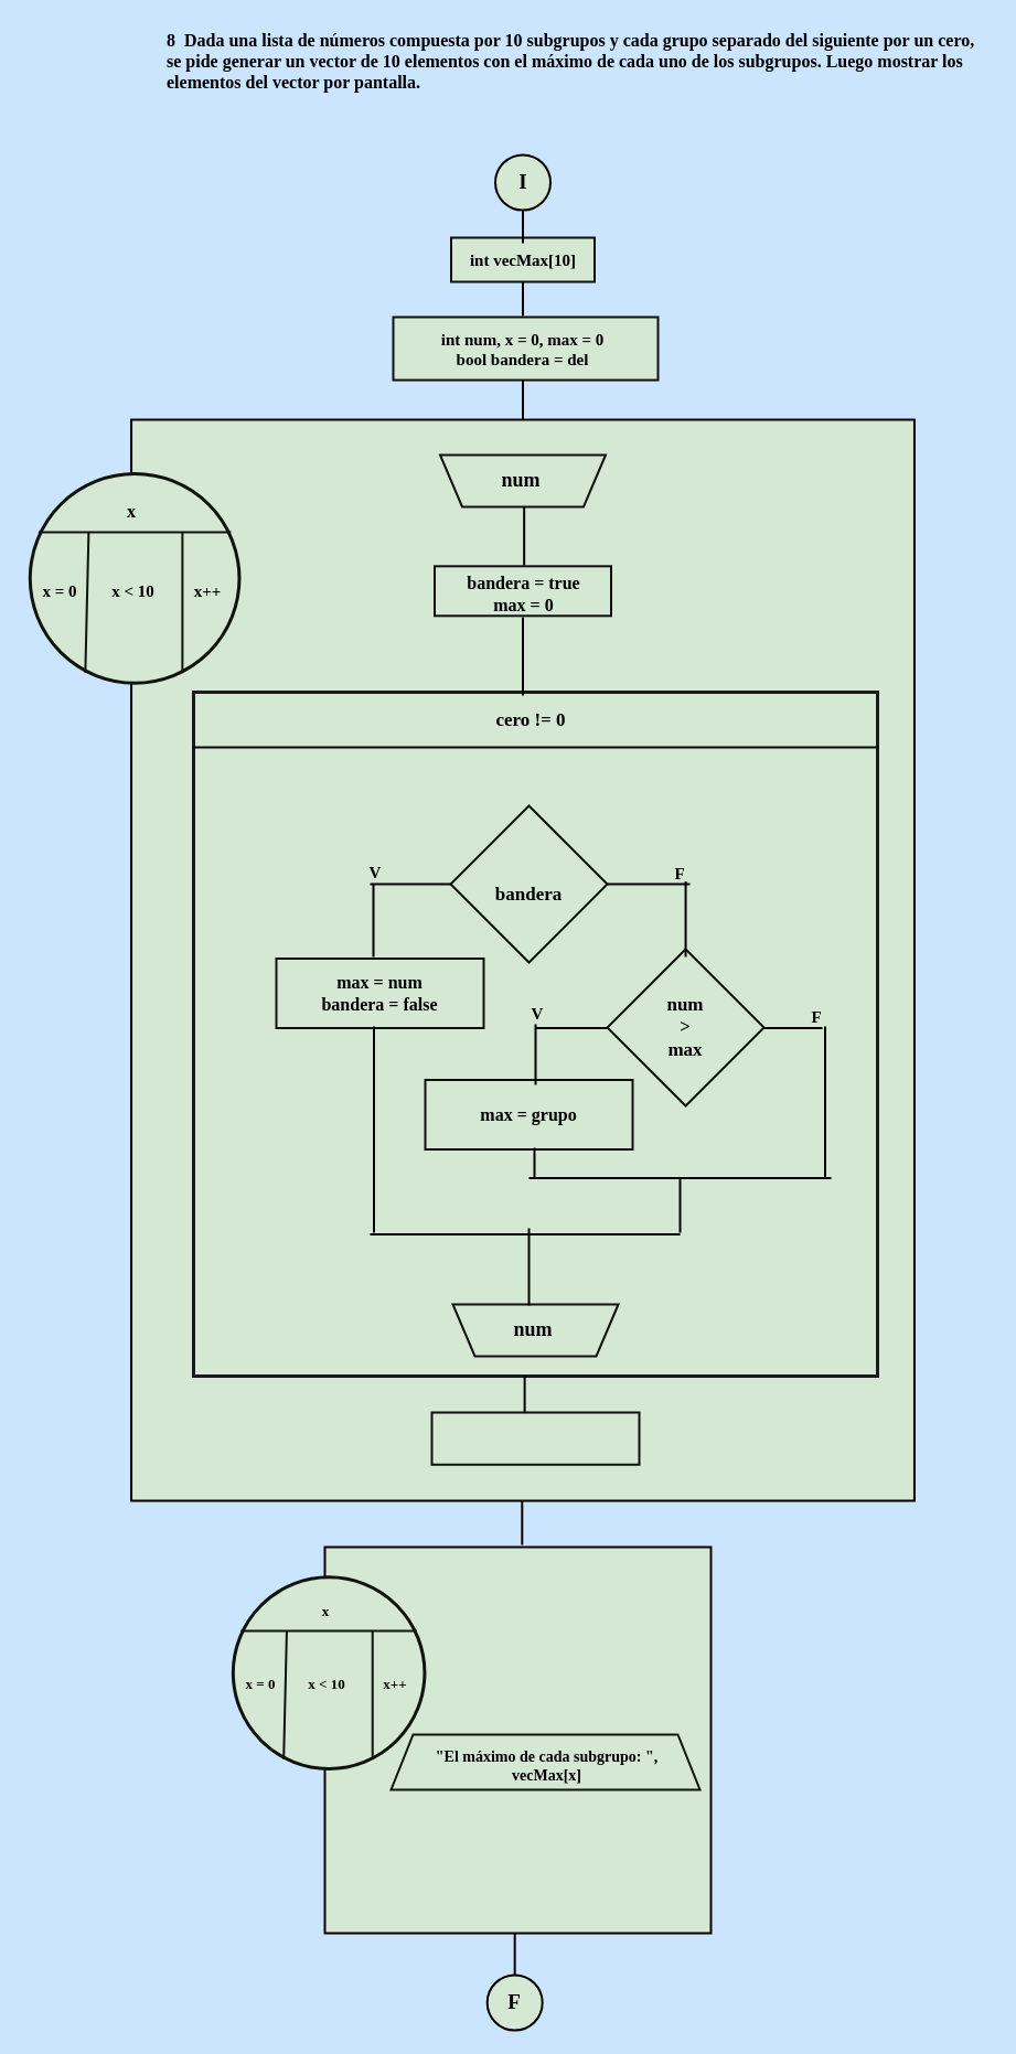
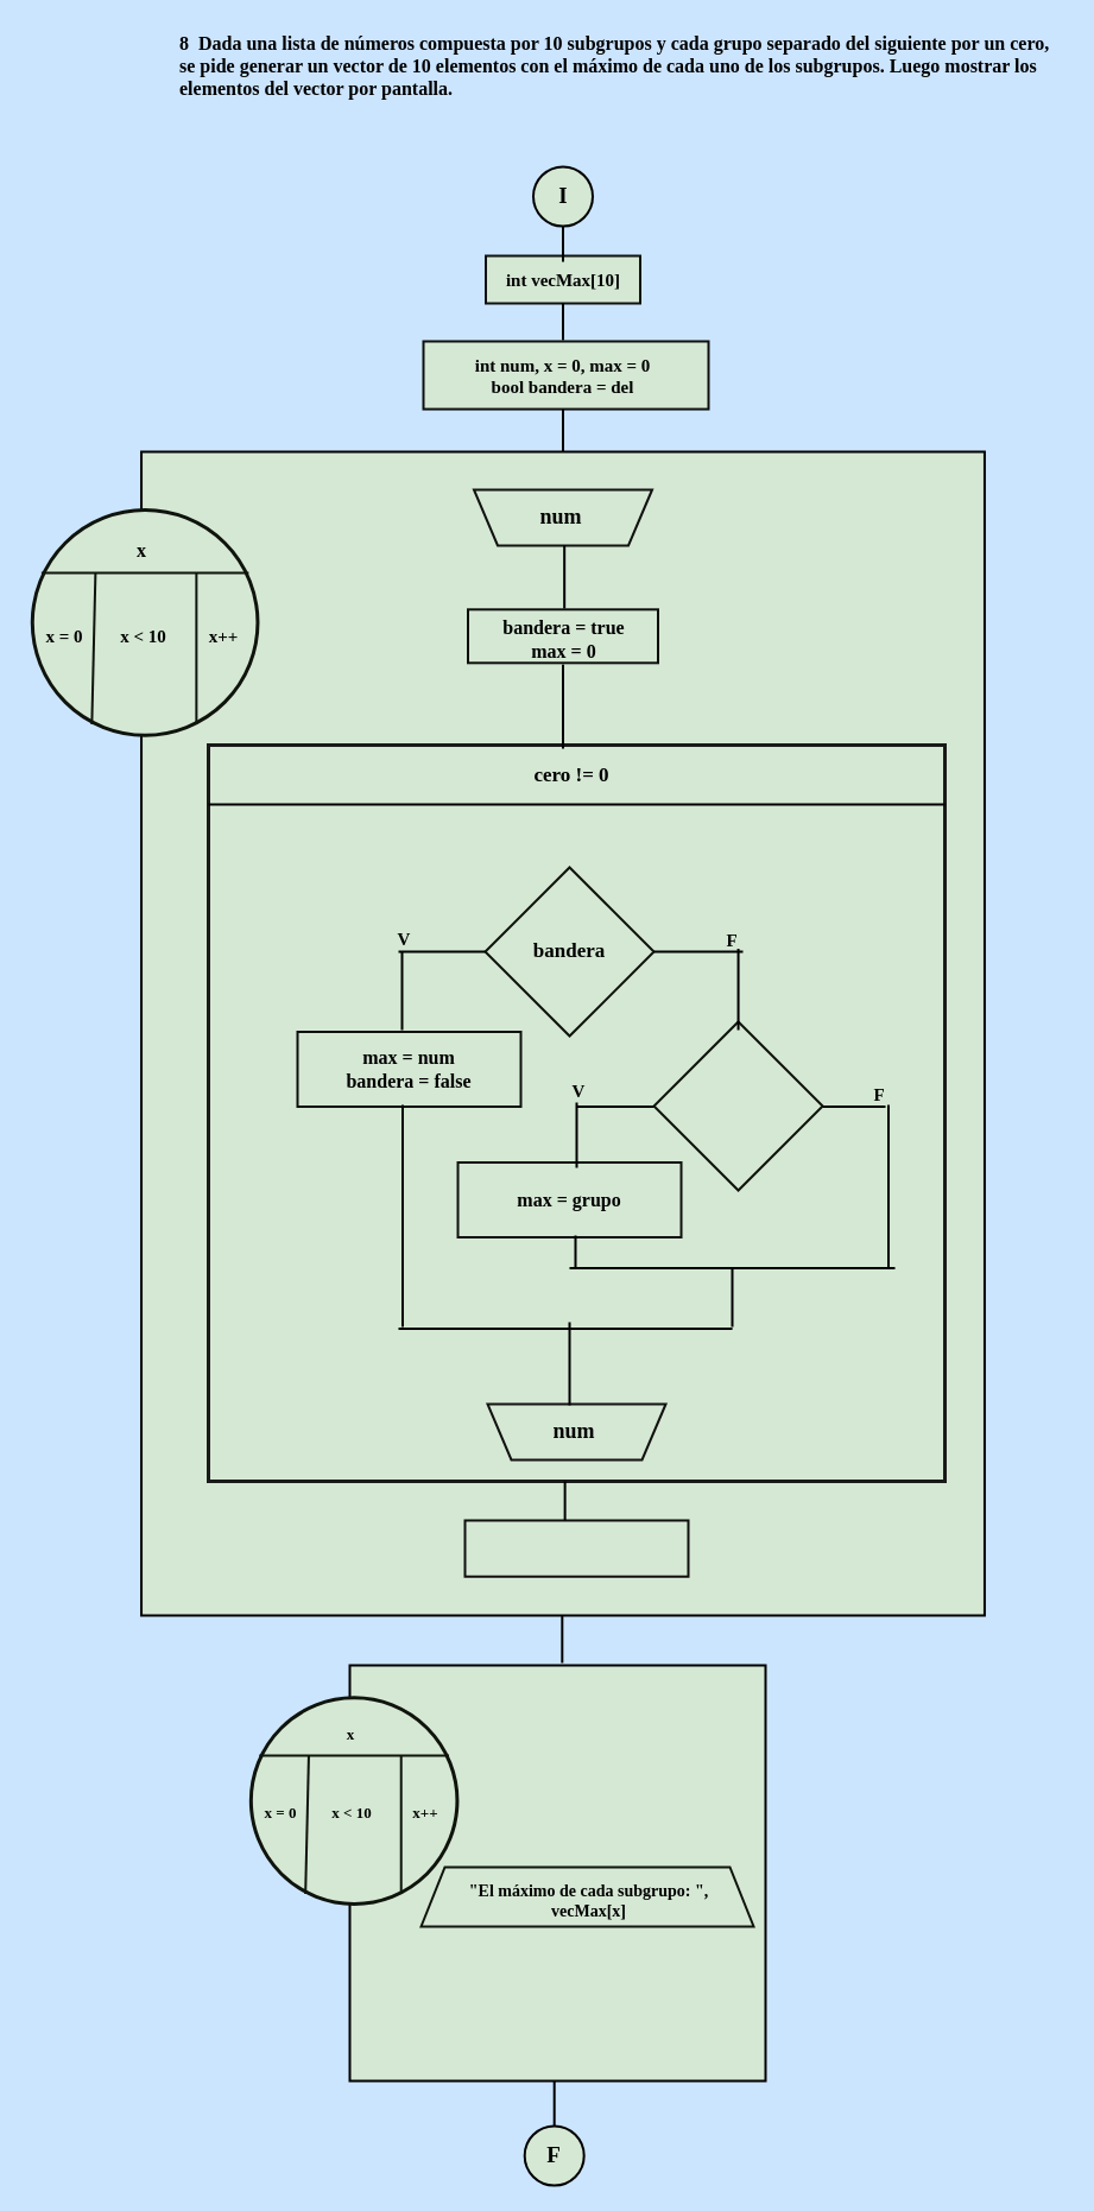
- <mxCell id="42" value="&lt;font size=&quot;1&quot; face=&quot;Comic Sans MS&quot; color=&quot;#000000&quot;&gt;&lt;b style=&quot;font-size: 17px;&quot;&gt;bandera&lt;/b&gt;&lt;/font&gt;" style="text;strokeColor=none;align=center;fillColor=none;html=1;verticalAlign=middle;whiteSpace=wrap;rounded=0;fontFamily=Architects Daughter;fontSource=https://fonts.googleapis.com/css?family=Architects+Daughter;container=0;" vertex="1" parent="40"><mxGeometry x="9.004" y="56.028" width="124.05" height="50" as="geometry" /></mxCell>
+ <mxCell id="42" value="&lt;font size=&quot;1&quot; face=&quot;Comic Sans MS&quot; color=&quot;#000000&quot;&gt;&lt;b style=&quot;font-size: 17px;&quot;&gt;bandera&lt;/b&gt;&lt;/font&gt;" style="text;strokeColor=none;align=center;fillColor=none;html=1;verticalAlign=middle;whiteSpace=wrap;rounded=0;fontFamily=Architects Daughter;fontSource=https://fonts.googleapis.com/css?family=Architects+Daughter;container=0;" vertex="1" parent="40"><mxGeometry x="9.004" y="46.028" width="124.05" height="50" as="geometry" /></mxCell>
- <mxCell id="45" value="&lt;font style=&quot;font-size: 17px;&quot; face=&quot;Comic Sans MS&quot; color=&quot;#000000&quot;&gt;&lt;b style=&quot;&quot;&gt;num&lt;/b&gt;&lt;/font&gt;&lt;div style=&quot;font-size: 17px;&quot;&gt;&lt;font style=&quot;font-size: 17px;&quot; face=&quot;Comic Sans MS&quot; color=&quot;#000000&quot;&gt;&lt;b&gt;&amp;gt;&lt;/b&gt;&lt;/font&gt;&lt;/div&gt;&lt;div style=&quot;font-size: 17px;&quot;&gt;&lt;font style=&quot;font-size: 17px;&quot; face=&quot;Comic Sans MS&quot; color=&quot;#000000&quot;&gt;&lt;b style=&quot;&quot;&gt;max&lt;/b&gt;&lt;/font&gt;&lt;/div&gt;" style="text;strokeColor=none;align=center;fillColor=none;html=1;verticalAlign=middle;whiteSpace=wrap;rounded=0;fontFamily=Architects Daughter;fontSource=https://fonts.googleapis.com/css?family=Architects+Daughter;container=0;" vertex="1" parent="43"><mxGeometry x="9" y="46.02" width="124.05" height="50" as="geometry" /></mxCell>
